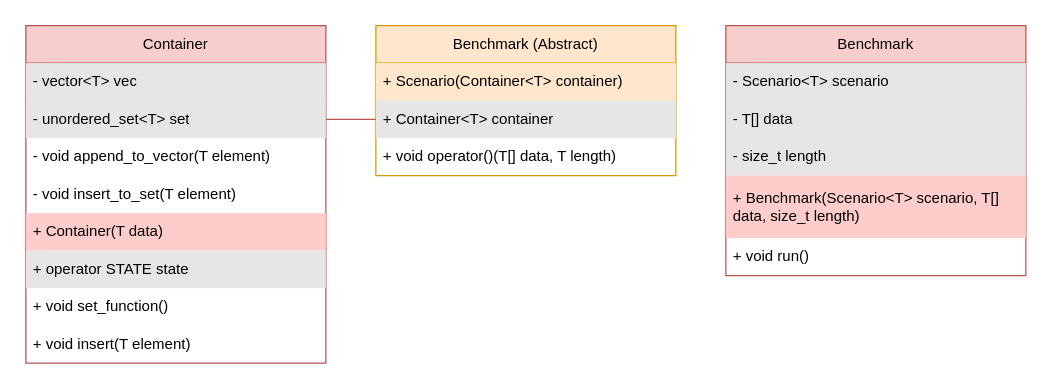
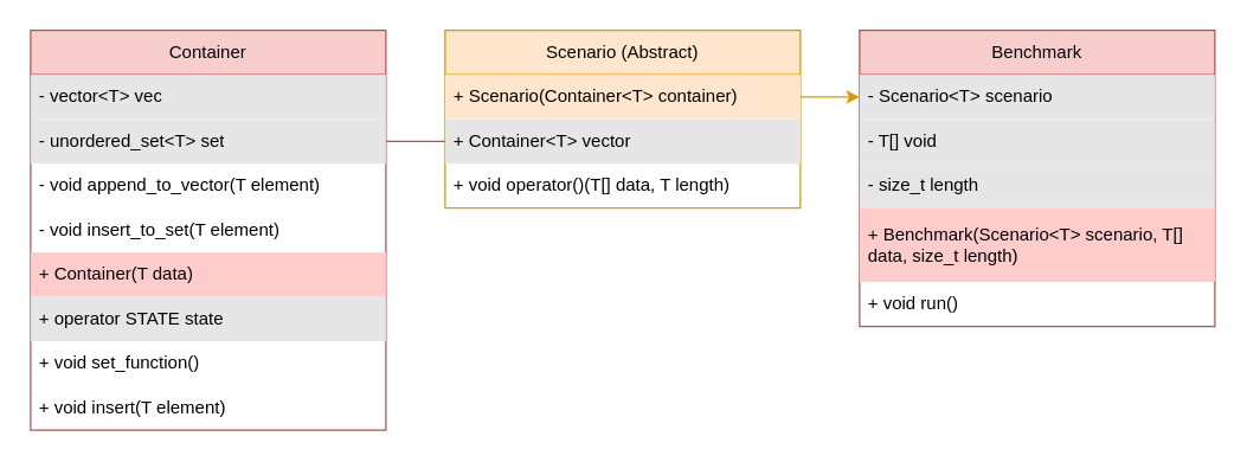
- <mxCell id="11" value="Benchmark (Abstract)" style="swimlane;fontStyle=0;childLayout=stackLayout;horizontal=1;startSize=30;horizontalStack=0;resizeParent=1;resizeParentMax=0;resizeLast=0;collapsible=1;marginBottom=0;whiteSpace=wrap;html=1;fillColor=#ffe6cc;strokeColor=#d79b00;" parent="1" vertex="1"><mxGeometry x="300" y="20" width="240" height="120" as="geometry" /></mxCell>
+ <mxCell id="11" value="Scenario (Abstract)" style="swimlane;fontStyle=0;childLayout=stackLayout;horizontal=1;startSize=30;horizontalStack=0;resizeParent=1;resizeParentMax=0;resizeLast=0;collapsible=1;marginBottom=0;whiteSpace=wrap;html=1;fillColor=#ffe6cc;strokeColor=#d79b00;" parent="1" vertex="1"><mxGeometry x="300" y="20" width="240" height="120" as="geometry" /></mxCell>
+ <mxCell id="22" value="" style="endArrow=classic;html=1;rounded=0;entryX=0;entryY=0.5;entryDx=0;entryDy=0;exitX=1;exitY=0.5;exitDx=0;exitDy=0;fillColor=#ffe6cc;strokeColor=#d79b00;" parent="1" source="12" target="17" edge="1"><mxGeometry width="50" height="50" relative="1" as="geometry"><mxPoint x="270" y="150" as="sourcePoint" /><mxPoint x="310" y="145" as="targetPoint" /></mxGeometry></mxCell>
- <mxCell id="13" value="+ Container&amp;lt;T&amp;gt; container" style="text;strokeColor=none;fillColor=#E6E6E6;align=left;verticalAlign=middle;spacingLeft=4;spacingRight=4;overflow=hidden;points=[[0,0.5],[1,0.5]];portConstraint=eastwest;rotatable=0;whiteSpace=wrap;html=1;" parent="11" vertex="1"><mxGeometry y="60" width="240" height="30" as="geometry" /></mxCell>
+ <mxCell id="13" value="+ Container&amp;lt;T&amp;gt; vector" style="text;strokeColor=none;fillColor=#E6E6E6;align=left;verticalAlign=middle;spacingLeft=4;spacingRight=4;overflow=hidden;points=[[0,0.5],[1,0.5]];portConstraint=eastwest;rotatable=0;whiteSpace=wrap;html=1;" parent="11" vertex="1"><mxGeometry y="60" width="240" height="30" as="geometry" /></mxCell>
- <mxCell id="18" value="- T[] data" style="text;strokeColor=none;fillColor=#E6E6E6;align=left;verticalAlign=middle;spacingLeft=4;spacingRight=4;overflow=hidden;points=[[0,0.5],[1,0.5]];portConstraint=eastwest;rotatable=0;whiteSpace=wrap;html=1;" parent="16" vertex="1"><mxGeometry y="60" width="240" height="30" as="geometry" /></mxCell>
+ <mxCell id="18" value="- T[] void" style="text;strokeColor=none;fillColor=#E6E6E6;align=left;verticalAlign=middle;spacingLeft=4;spacingRight=4;overflow=hidden;points=[[0,0.5],[1,0.5]];portConstraint=eastwest;rotatable=0;whiteSpace=wrap;html=1;" parent="16" vertex="1"><mxGeometry y="60" width="240" height="30" as="geometry" /></mxCell>
